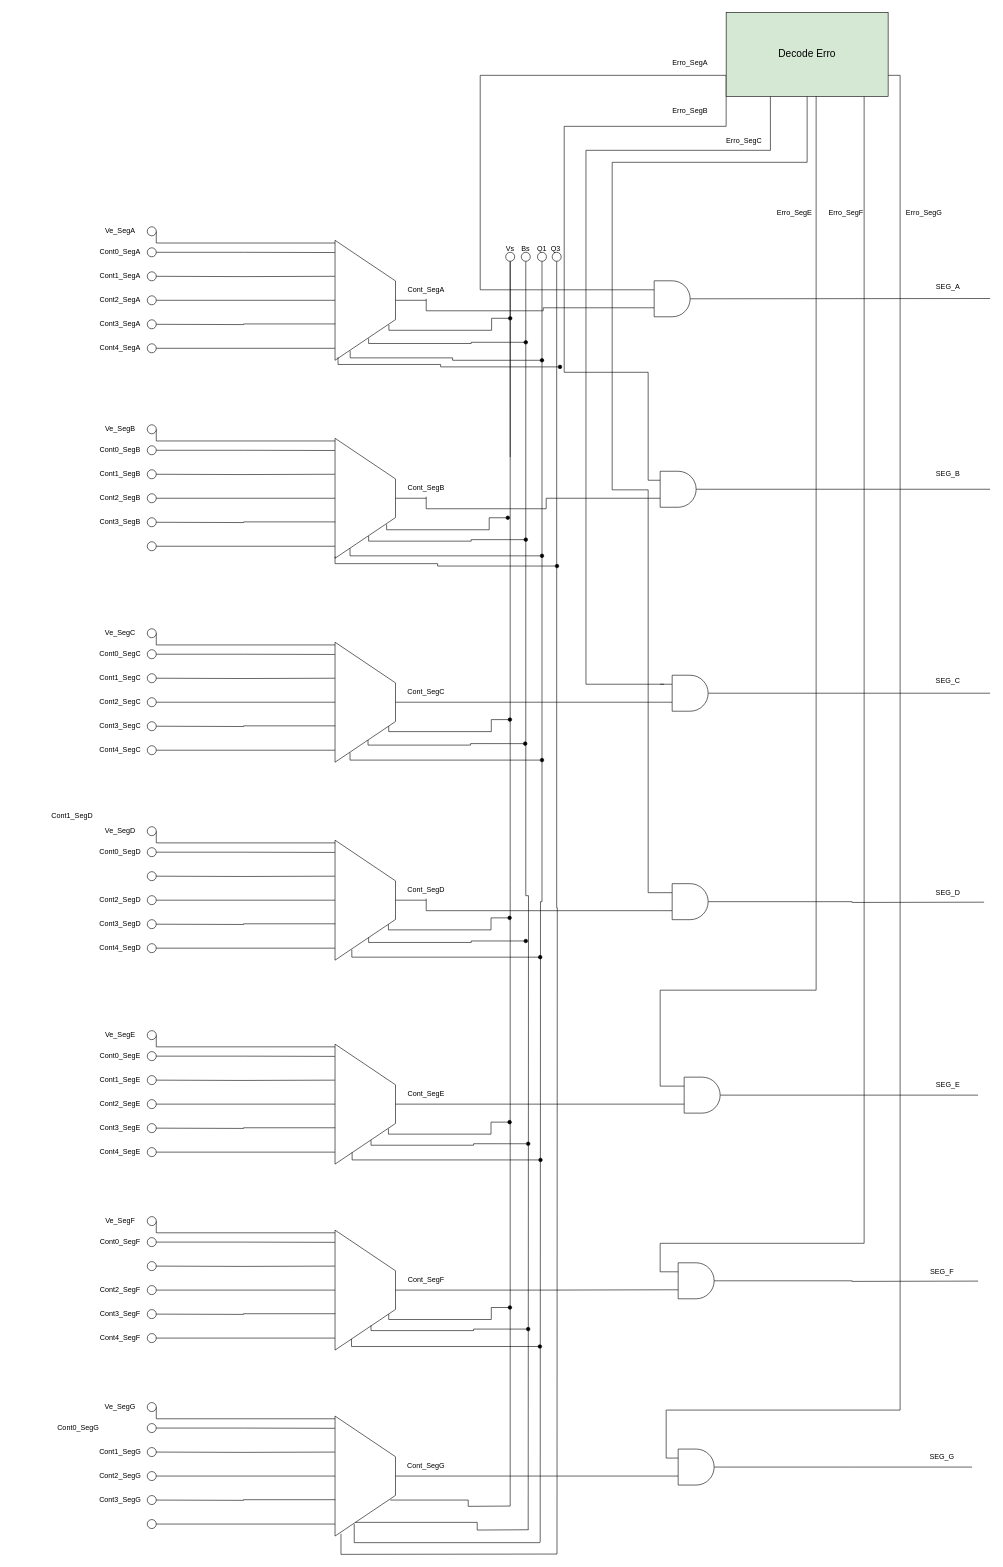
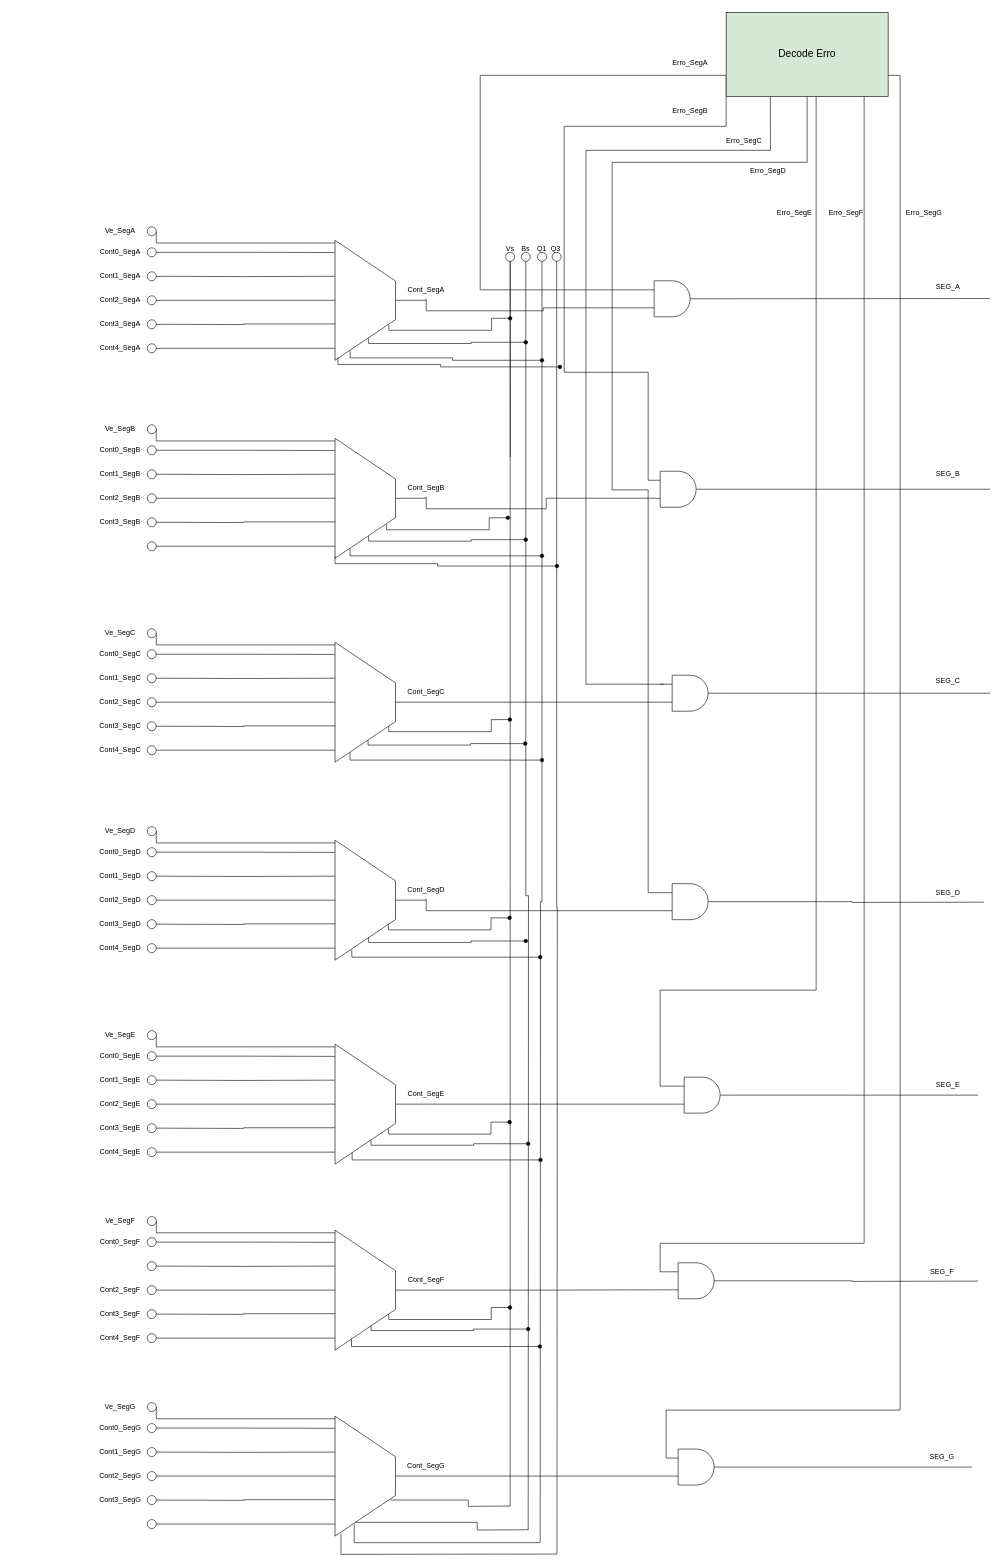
+ <mxCell id="212" value="Erro_SegD" style="text;html=1;align=center;verticalAlign=middle;whiteSpace=wrap;rounded=0;" vertex="1" parent="1"><mxGeometry x="1250" y="270" width="60" height="30" as="geometry" /></mxCell>
- <mxCell id="83" value="Cont1_SegD" style="text;strokeColor=none;align=center;fillColor=none;html=1;verticalAlign=middle;whiteSpace=wrap;rounded=0;" parent="1" vertex="1"><mxGeometry x="90" y="1345" width="60" height="30" as="geometry" /></mxCell>
+ <mxCell id="83" value="Cont1_SegD" style="text;strokeColor=none;align=center;fillColor=none;html=1;verticalAlign=middle;whiteSpace=wrap;rounded=0;" parent="1" vertex="1"><mxGeometry x="170" y="1445" width="60" height="30" as="geometry" /></mxCell>
- <mxCell id="141" value="Cont0_SegG" style="text;strokeColor=none;align=center;fillColor=none;html=1;verticalAlign=middle;whiteSpace=wrap;rounded=0;" parent="1" vertex="1"><mxGeometry x="100" y="2365" width="60" height="30" as="geometry" /></mxCell>
+ <mxCell id="141" value="Cont0_SegG" style="text;strokeColor=none;align=center;fillColor=none;html=1;verticalAlign=middle;whiteSpace=wrap;rounded=0;" parent="1" vertex="1"><mxGeometry x="170" y="2365" width="60" height="30" as="geometry" /></mxCell>
